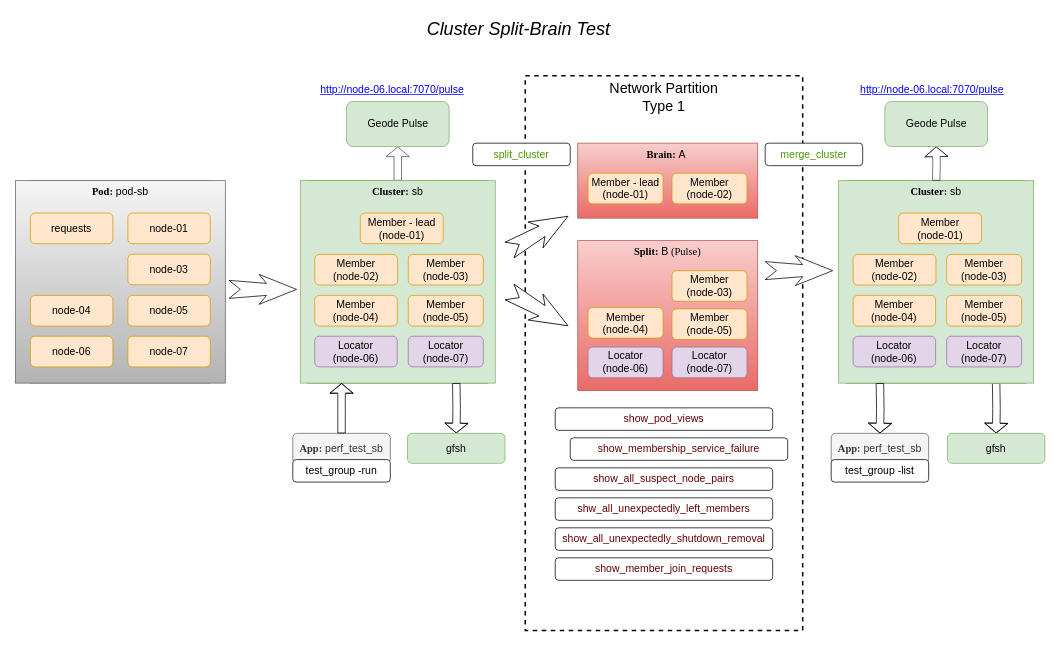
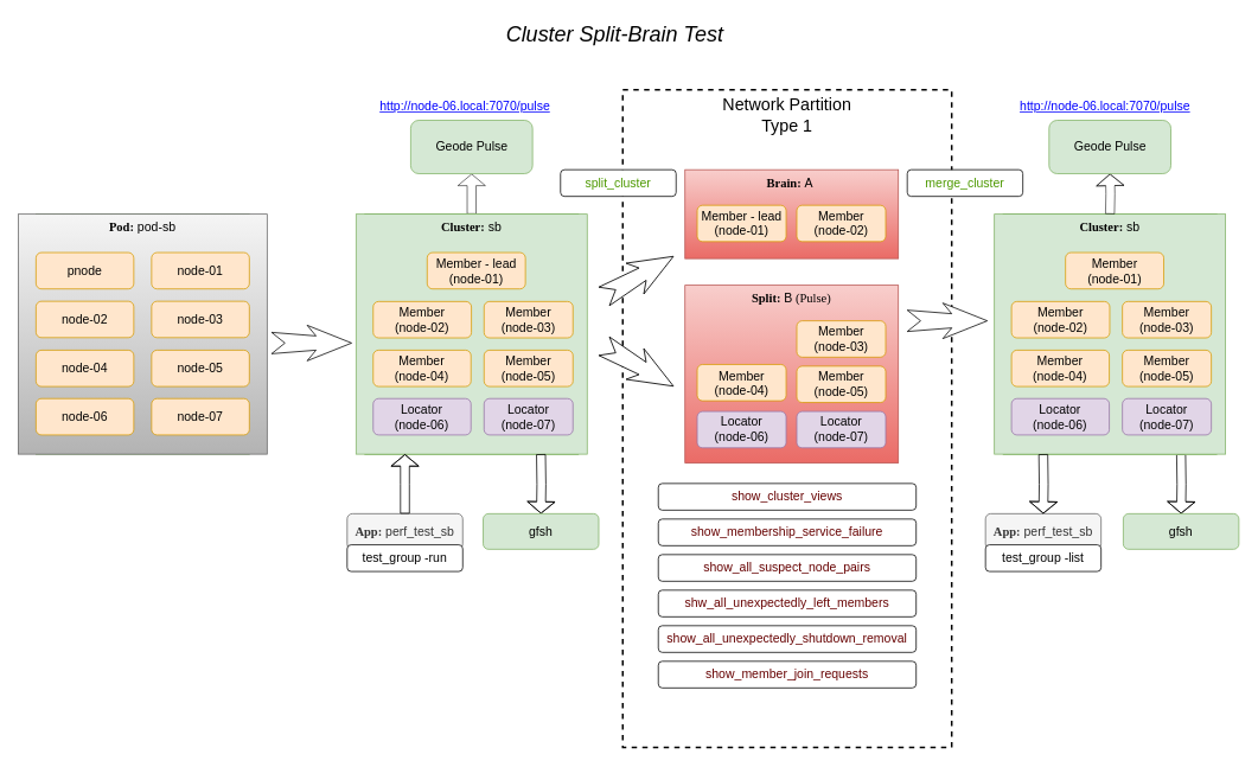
- <mxCell id="31" value="requests" style="rounded=1;whiteSpace=wrap;html=1;fontFamily=Helvetica;fillColor=#ffe6cc;strokeColor=#d79b00;fontSize=14;" parent="21" vertex="1"><mxGeometry x="20" y="43.2" width="110" height="40.92" as="geometry" /></mxCell>
+ <mxCell id="31" value="pnode" style="rounded=1;whiteSpace=wrap;html=1;fontFamily=Helvetica;fillColor=#ffe6cc;strokeColor=#d79b00;fontSize=14;" parent="21" vertex="1"><mxGeometry x="20" y="43.2" width="110" height="40.92" as="geometry" /></mxCell>
+ <mxCell id="28" value="node-02" style="rounded=1;whiteSpace=wrap;html=1;fontFamily=Helvetica;fillColor=#ffe6cc;strokeColor=#d79b00;fontSize=14;" parent="21" vertex="1"><mxGeometry x="20" y="98" width="110" height="40.92" as="geometry" /></mxCell>
- <mxCell id="68" value="show_pod_views" style="rounded=1;whiteSpace=wrap;html=1;fontFamily=Helvetica;fontSize=14;fontColor=#660000;" parent="1" vertex="1"><mxGeometry x="740" y="543" width="290" height="30" as="geometry" /></mxCell>
+ <mxCell id="68" value="show_cluster_views" style="rounded=1;whiteSpace=wrap;html=1;fontFamily=Helvetica;fontSize=14;fontColor=#660000;" parent="1" vertex="1"><mxGeometry x="740" y="543" width="290" height="30" as="geometry" /></mxCell>
- <mxCell id="69" value="show_membership_service_failure" style="rounded=1;whiteSpace=wrap;html=1;fontFamily=Helvetica;fontSize=14;fontColor=#660000;" parent="1" vertex="1"><mxGeometry x="760" y="583" width="290" height="30" as="geometry" /></mxCell>
+ <mxCell id="69" value="show_membership_service_failure" style="rounded=1;whiteSpace=wrap;html=1;fontFamily=Helvetica;fontSize=14;fontColor=#660000;" parent="1" vertex="1"><mxGeometry x="740" y="583" width="290" height="30" as="geometry" /></mxCell>
